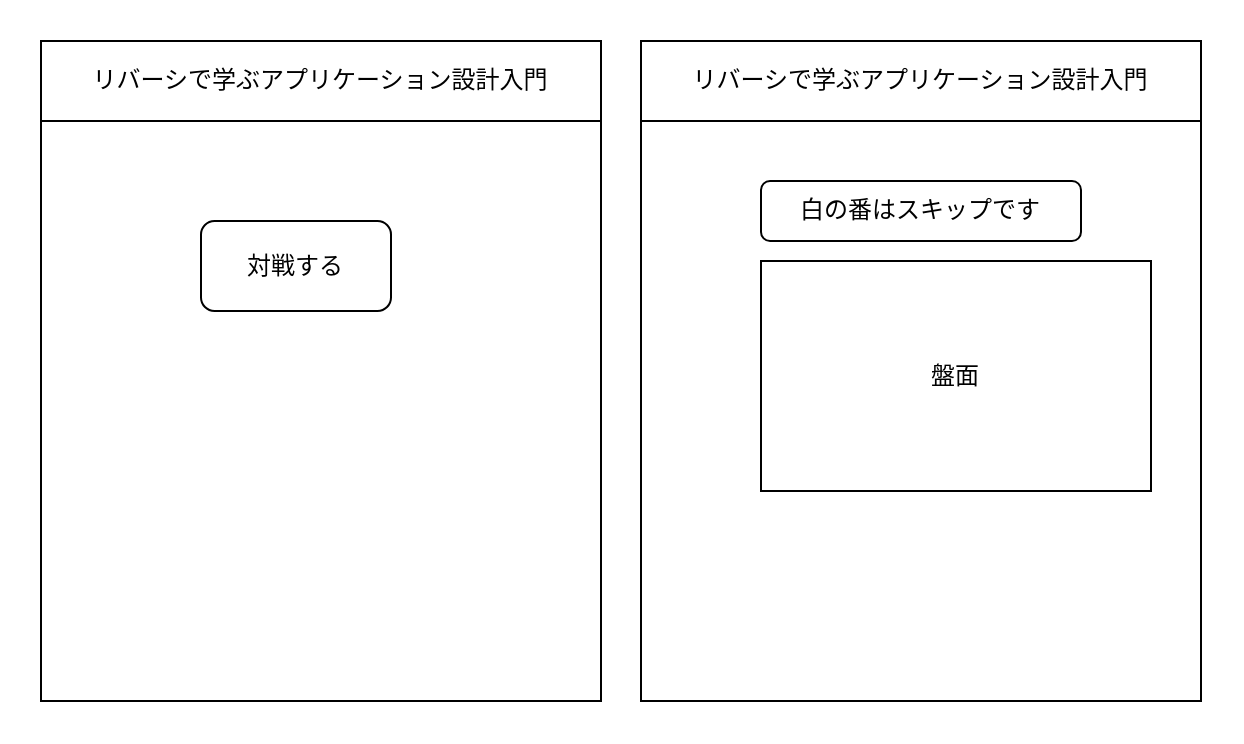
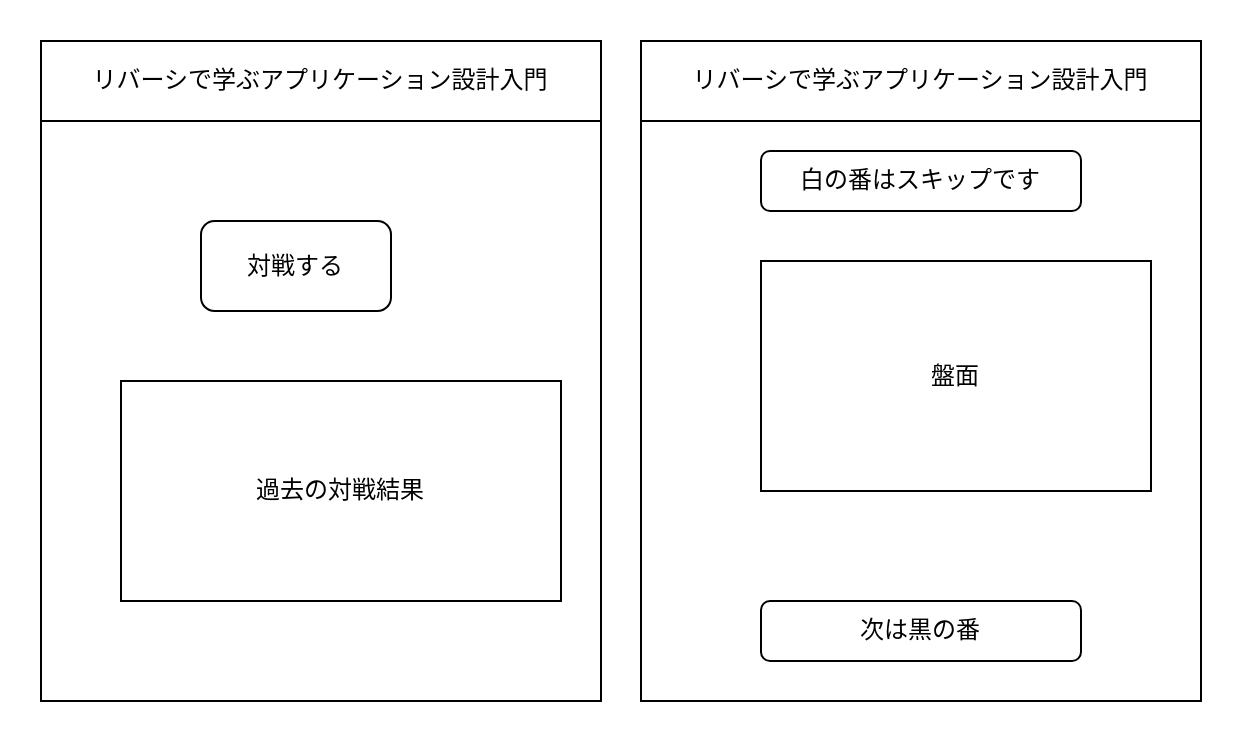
- <mxCell id="10" value="白の番はスキップです" style="rounded=1;whiteSpace=wrap;html=1;fillColor=none;" vertex="1" parent="7"><mxGeometry x="60" y="70" width="160" height="30" as="geometry" /></mxCell>
+ <mxCell id="10" value="白の番はスキップです" style="rounded=1;whiteSpace=wrap;html=1;fillColor=none;" vertex="1" parent="7"><mxGeometry x="60" y="55" width="160" height="30" as="geometry" /></mxCell>
+ <mxCell id="6" value="過去の対戦結果" style="rounded=0;whiteSpace=wrap;html=1;fillColor=none;" vertex="1" parent="2"><mxGeometry x="40" y="170" width="220" height="110" as="geometry" /></mxCell>
+ <mxCell id="12" value="次は黒の番" style="rounded=1;whiteSpace=wrap;html=1;fillColor=none;" vertex="1" parent="7"><mxGeometry x="60" y="280" width="160" height="30" as="geometry" /></mxCell>
